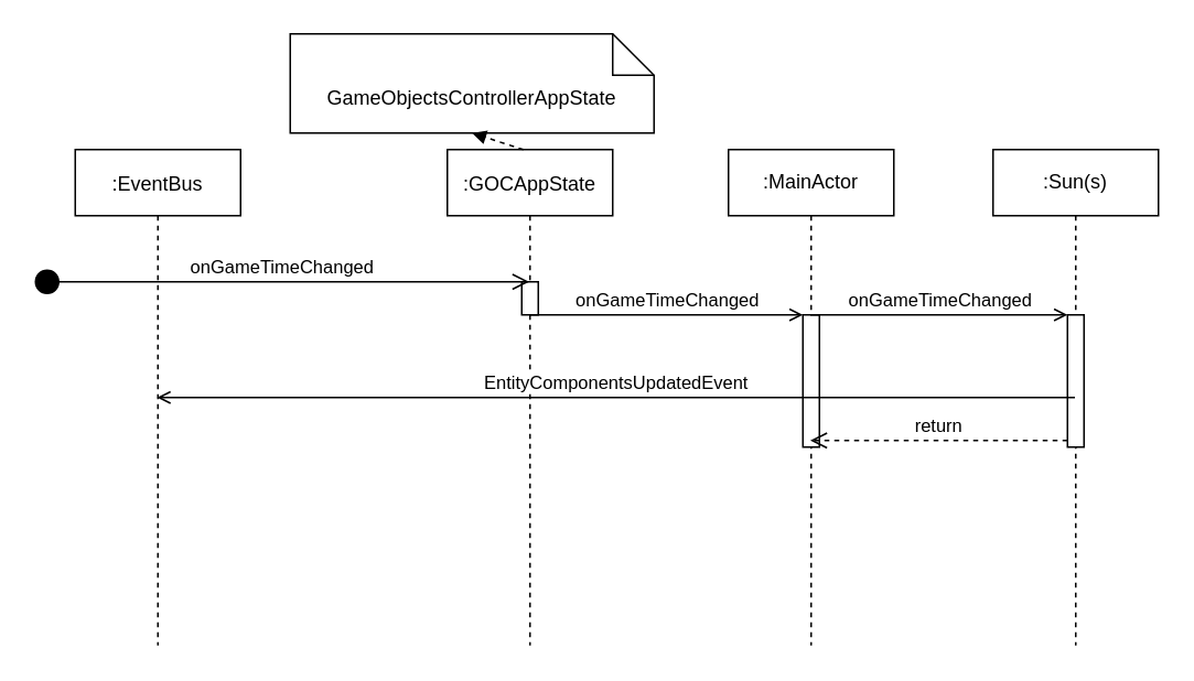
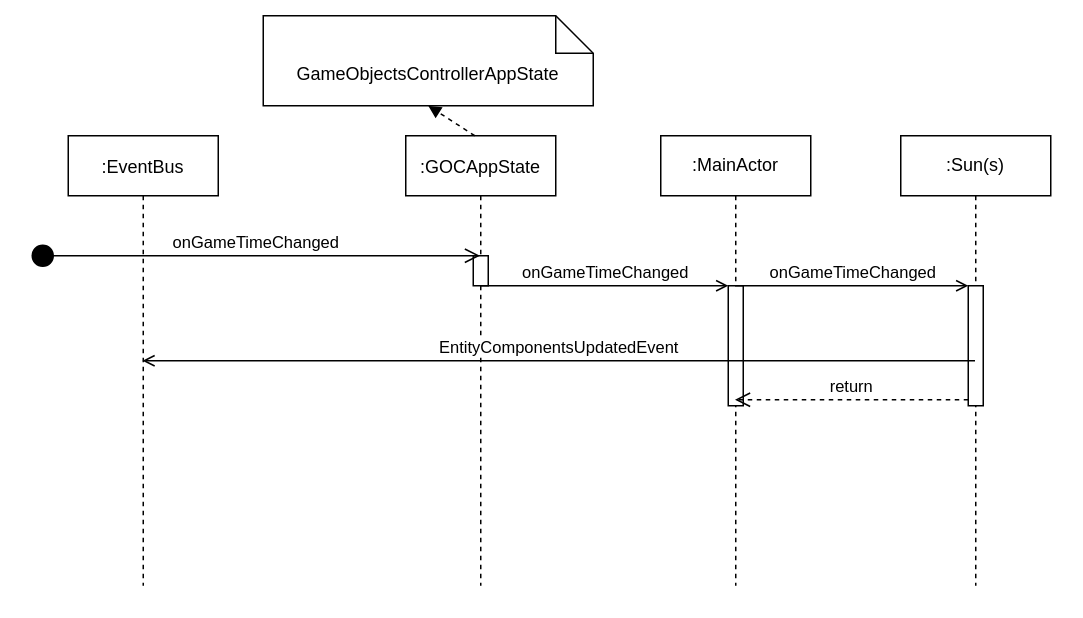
- <mxCell id="5" value="GameObjectsControllerAppState" style="shape=note2;boundedLbl=1;whiteSpace=wrap;html=1;size=25;verticalAlign=top;align=center;" vertex="1" parent="1"><mxGeometry x="175" y="20" width="220" height="60" as="geometry" /></mxCell>
+ <mxCell id="5" value="GameObjectsControllerAppState" style="shape=note2;boundedLbl=1;whiteSpace=wrap;html=1;size=25;verticalAlign=top;align=center;" vertex="1" parent="1"><mxGeometry x="175" y="10" width="220" height="60" as="geometry" /></mxCell>
